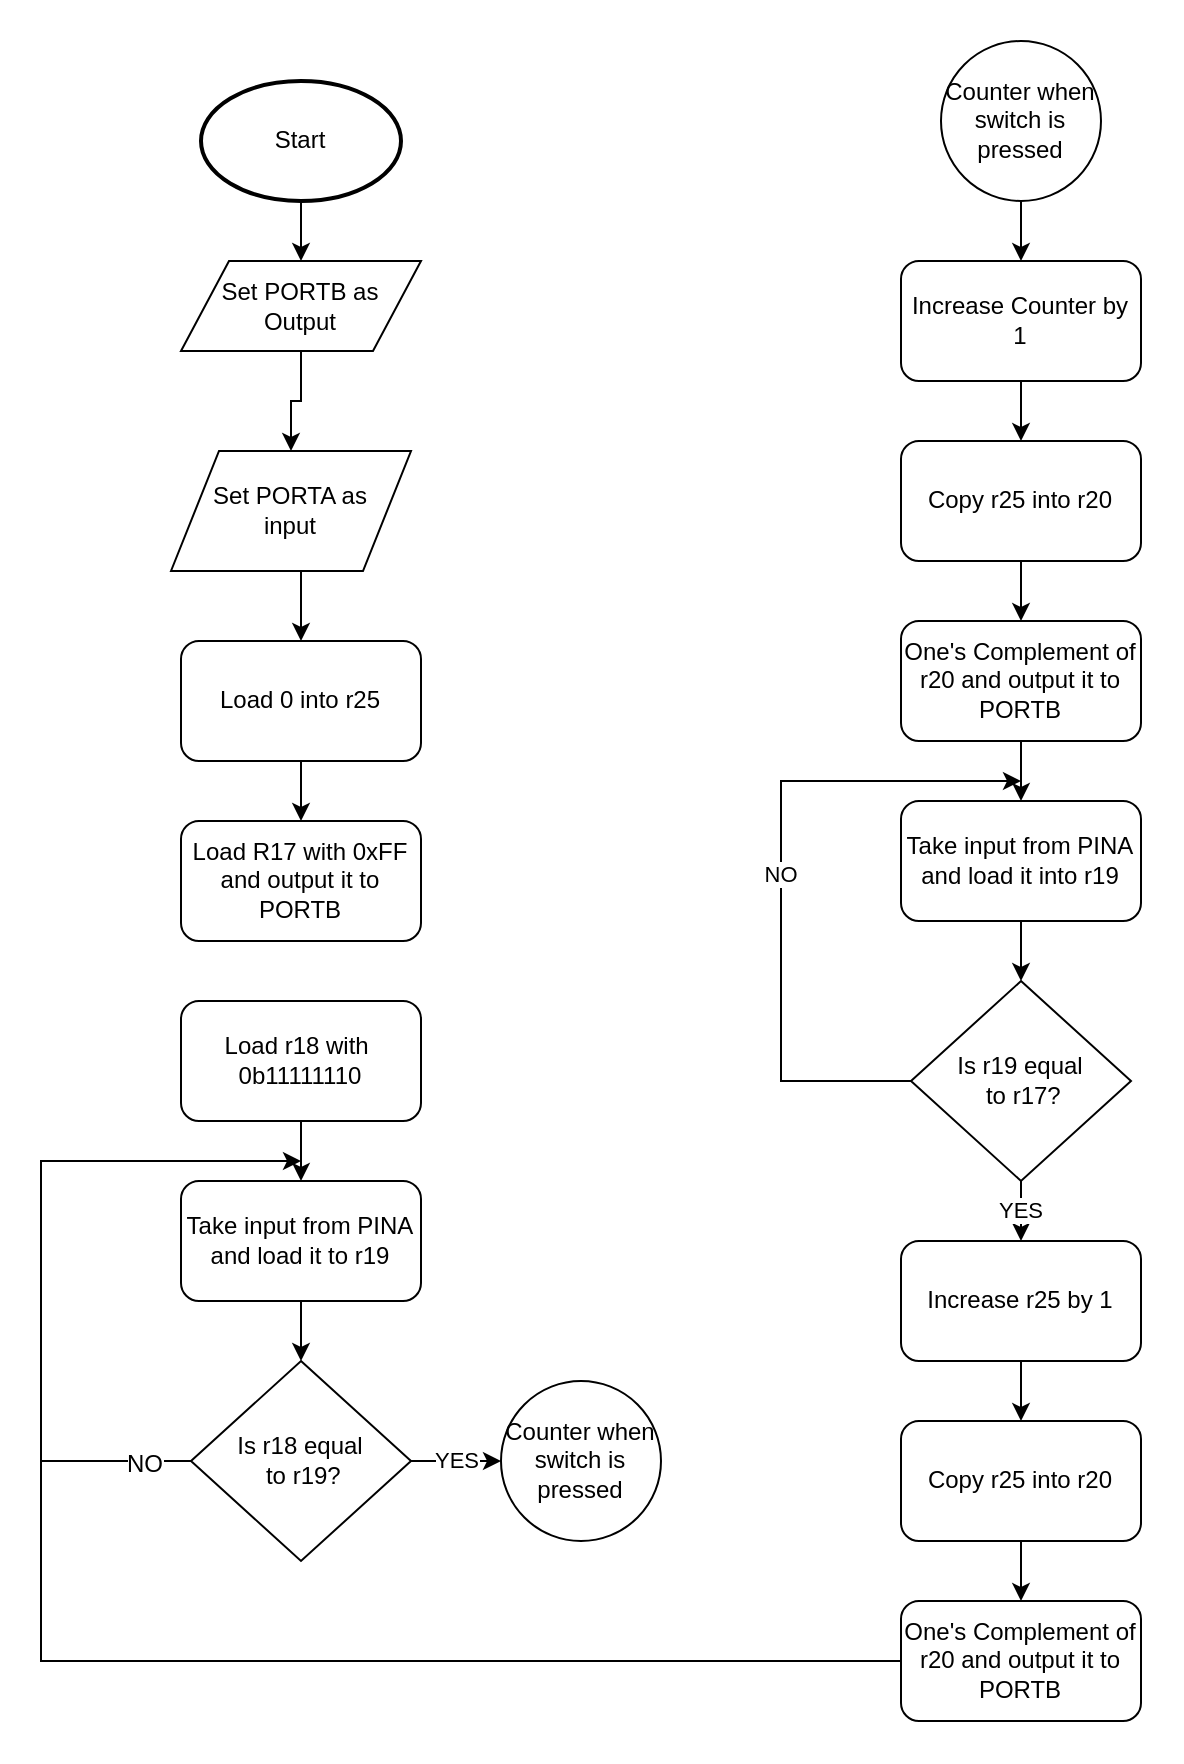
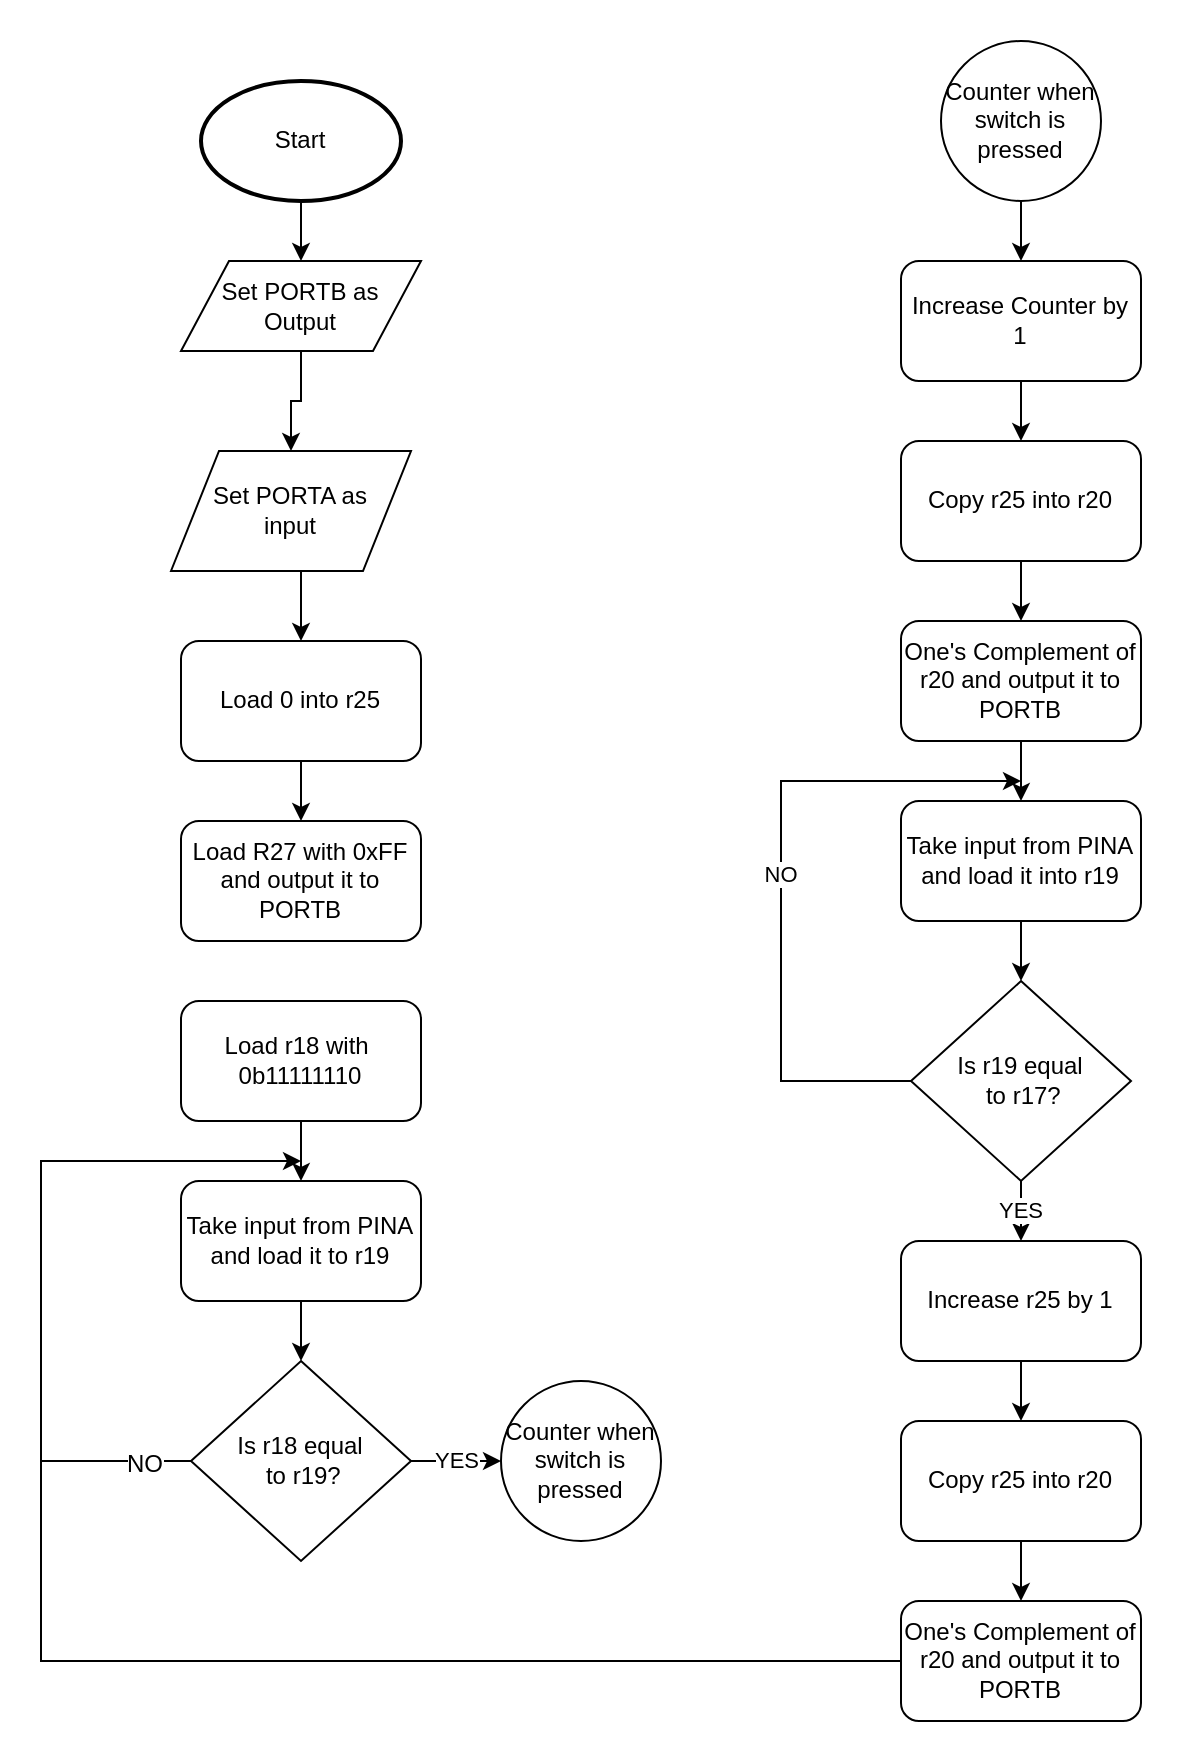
- <mxCell id="10" value="Load R17 with 0xFF&lt;br&gt;and output it to PORTB" style="rounded=1;whiteSpace=wrap;html=1;" vertex="1" parent="1"><mxGeometry x="90" y="410" width="120" height="60" as="geometry" /></mxCell>
+ <mxCell id="10" value="Load R27 with 0xFF&lt;br&gt;and output it to PORTB" style="rounded=1;whiteSpace=wrap;html=1;" vertex="1" parent="1"><mxGeometry x="90" y="410" width="120" height="60" as="geometry" /></mxCell>
